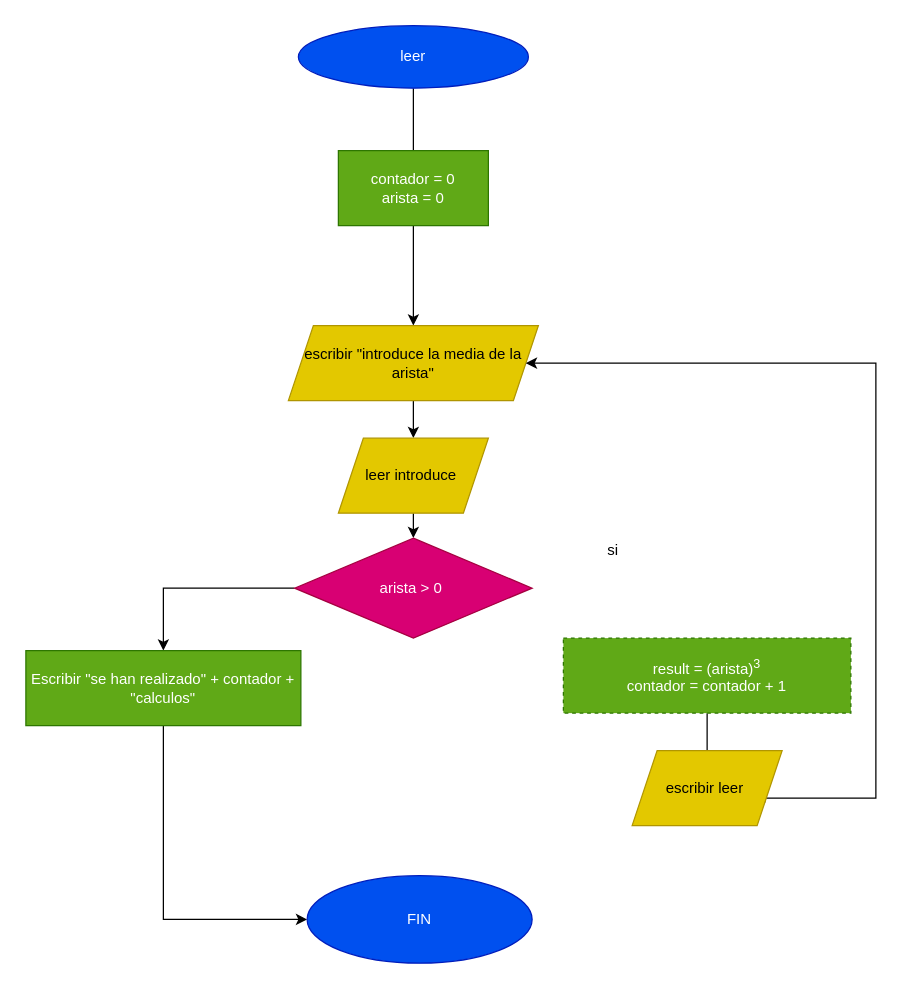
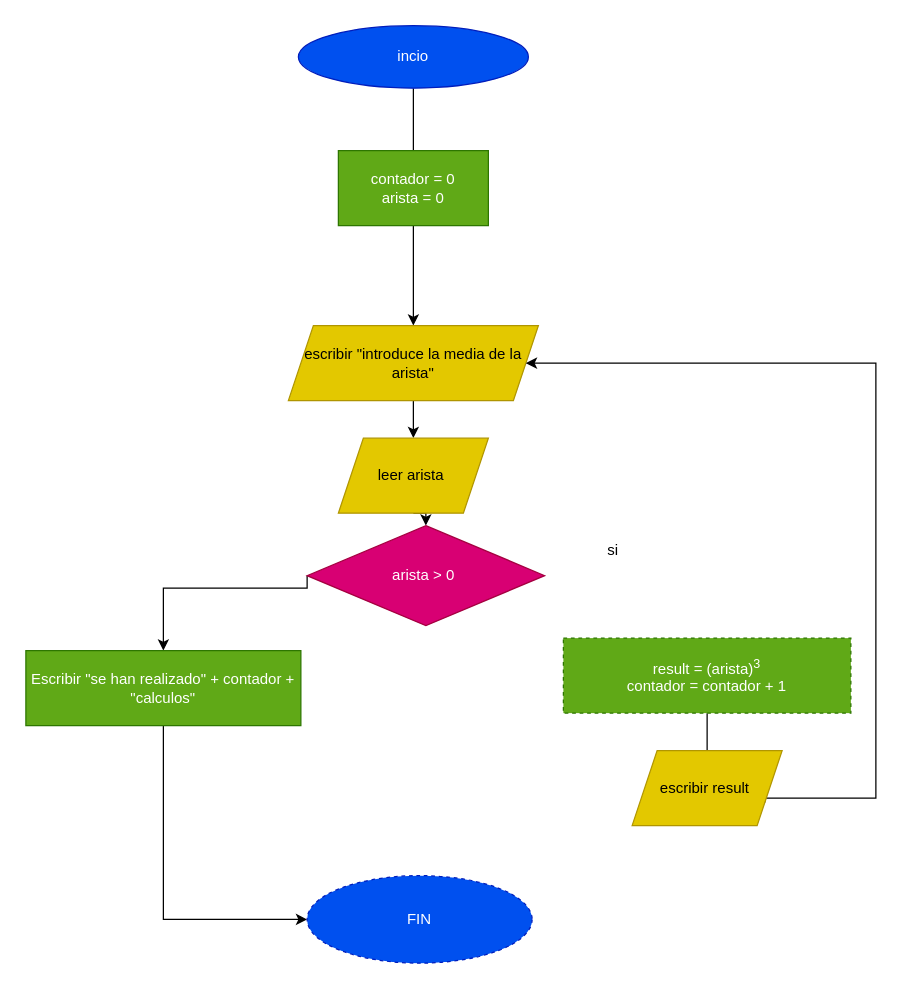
- <mxCell id="3" value="leer" style="ellipse;whiteSpace=wrap;html=1;fillColor=#0050ef;fontColor=#ffffff;strokeColor=#001DBC;" vertex="1" parent="1"><mxGeometry x="238" y="20" width="184" height="50" as="geometry" /></mxCell>
+ <mxCell id="3" value="incio" style="ellipse;whiteSpace=wrap;html=1;fillColor=#0050ef;fontColor=#ffffff;strokeColor=#001DBC;" vertex="1" parent="1"><mxGeometry x="238" y="20" width="184" height="50" as="geometry" /></mxCell>
- <mxCell id="7" value="leer introduce&amp;nbsp;" style="shape=parallelogram;perimeter=parallelogramPerimeter;whiteSpace=wrap;html=1;fixedSize=1;fillColor=#e3c800;fontColor=#000000;strokeColor=#B09500;" vertex="1" parent="1"><mxGeometry x="270" y="350" width="120" height="60" as="geometry" /></mxCell>
+ <mxCell id="7" value="leer arista&amp;nbsp;" style="shape=parallelogram;perimeter=parallelogramPerimeter;whiteSpace=wrap;html=1;fixedSize=1;fillColor=#e3c800;fontColor=#000000;strokeColor=#B09500;" vertex="1" parent="1"><mxGeometry x="270" y="350" width="120" height="60" as="geometry" /></mxCell>
- <mxCell id="10" value="arista &amp;gt; 0&amp;nbsp;" style="rhombus;whiteSpace=wrap;html=1;fillColor=#d80073;fontColor=#ffffff;strokeColor=#A50040;" vertex="1" parent="1"><mxGeometry x="235" y="430" width="190" height="80" as="geometry" /></mxCell>
+ <mxCell id="10" value="arista &amp;gt; 0&amp;nbsp;" style="rhombus;whiteSpace=wrap;html=1;fillColor=#d80073;fontColor=#ffffff;strokeColor=#A50040;" vertex="1" parent="1"><mxGeometry x="245" y="420" width="190" height="80" as="geometry" /></mxCell>
- <mxCell id="15" value="escribir leer&amp;nbsp;" style="shape=parallelogram;perimeter=parallelogramPerimeter;whiteSpace=wrap;html=1;fixedSize=1;fillColor=#e3c800;fontColor=#000000;strokeColor=#B09500;" vertex="1" parent="1"><mxGeometry x="505" y="600" width="120" height="60" as="geometry" /></mxCell>
+ <mxCell id="15" value="escribir result&amp;nbsp;" style="shape=parallelogram;perimeter=parallelogramPerimeter;whiteSpace=wrap;html=1;fixedSize=1;fillColor=#e3c800;fontColor=#000000;strokeColor=#B09500;" vertex="1" parent="1"><mxGeometry x="505" y="600" width="120" height="60" as="geometry" /></mxCell>
- <mxCell id="18" value="FIN" style="ellipse;whiteSpace=wrap;html=1;fillColor=#0050ef;fontColor=#ffffff;strokeColor=#001DBC;" vertex="1" parent="1"><mxGeometry x="245" y="700" width="180" height="70" as="geometry" /></mxCell>
+ <mxCell id="18" value="FIN" style="ellipse;whiteSpace=wrap;html=1;fillColor=#0050ef;fontColor=#ffffff;strokeColor=#001DBC;dashed=1;" vertex="1" parent="1"><mxGeometry x="245" y="700" width="180" height="70" as="geometry" /></mxCell>
